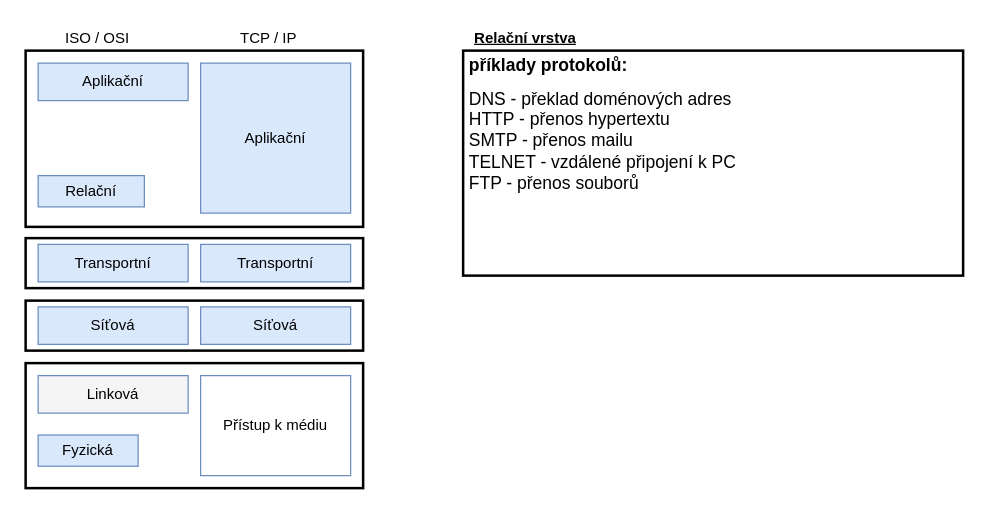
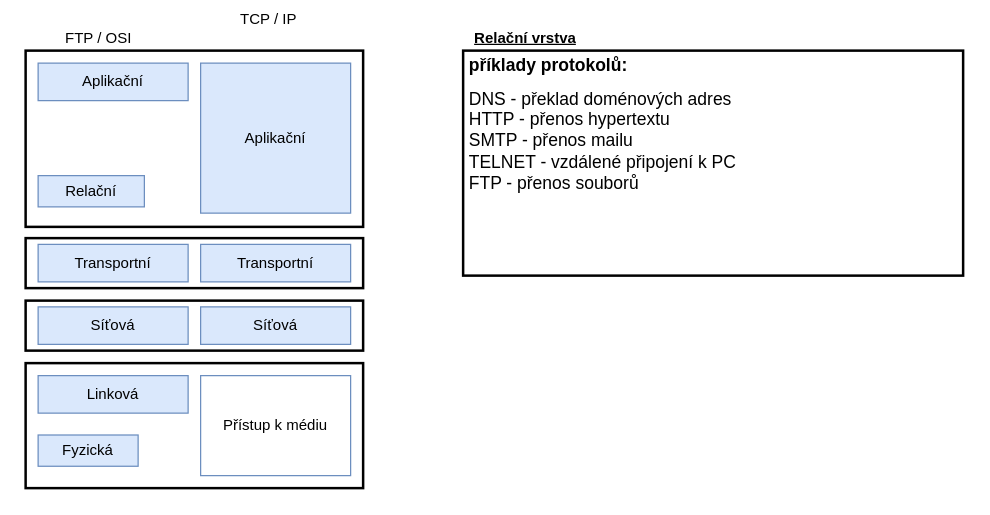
- <mxCell id="16" value="ISO / OSI" style="text;html=1;resizable=0;points=[];autosize=1;align=left;verticalAlign=top;spacingTop=-4;" vertex="1" parent="1"><mxGeometry x="50" y="20" width="70" height="20" as="geometry" /></mxCell>
+ <mxCell id="16" value="FTP / OSI" style="text;html=1;resizable=0;points=[];autosize=1;align=left;verticalAlign=top;spacingTop=-4;" vertex="1" parent="1"><mxGeometry x="50" y="20" width="70" height="20" as="geometry" /></mxCell>
- <mxCell id="17" value="TCP / IP" style="text;html=1;resizable=0;points=[];autosize=1;align=left;verticalAlign=top;spacingTop=-4;" vertex="1" parent="1"><mxGeometry x="190" y="20" width="60" height="20" as="geometry" /></mxCell>
+ <mxCell id="17" value="TCP / IP" style="text;html=1;resizable=0;points=[];autosize=1;align=left;verticalAlign=top;spacingTop=-4;" vertex="1" parent="1"><mxGeometry x="190" y="5" width="60" height="20" as="geometry" /></mxCell>
- <mxCell id="9" value="Linková" style="rounded=0;whiteSpace=wrap;html=1;fillColor=#f5f5f5;strokeColor=#6c8ebf;" vertex="1" parent="1"><mxGeometry x="30" y="300" width="120" height="30" as="geometry" /></mxCell>
+ <mxCell id="9" value="Linková" style="rounded=0;whiteSpace=wrap;html=1;fillColor=#DAE8FC;strokeColor=#6c8ebf;" vertex="1" parent="1"><mxGeometry x="30" y="300" width="120" height="30" as="geometry" /></mxCell>
